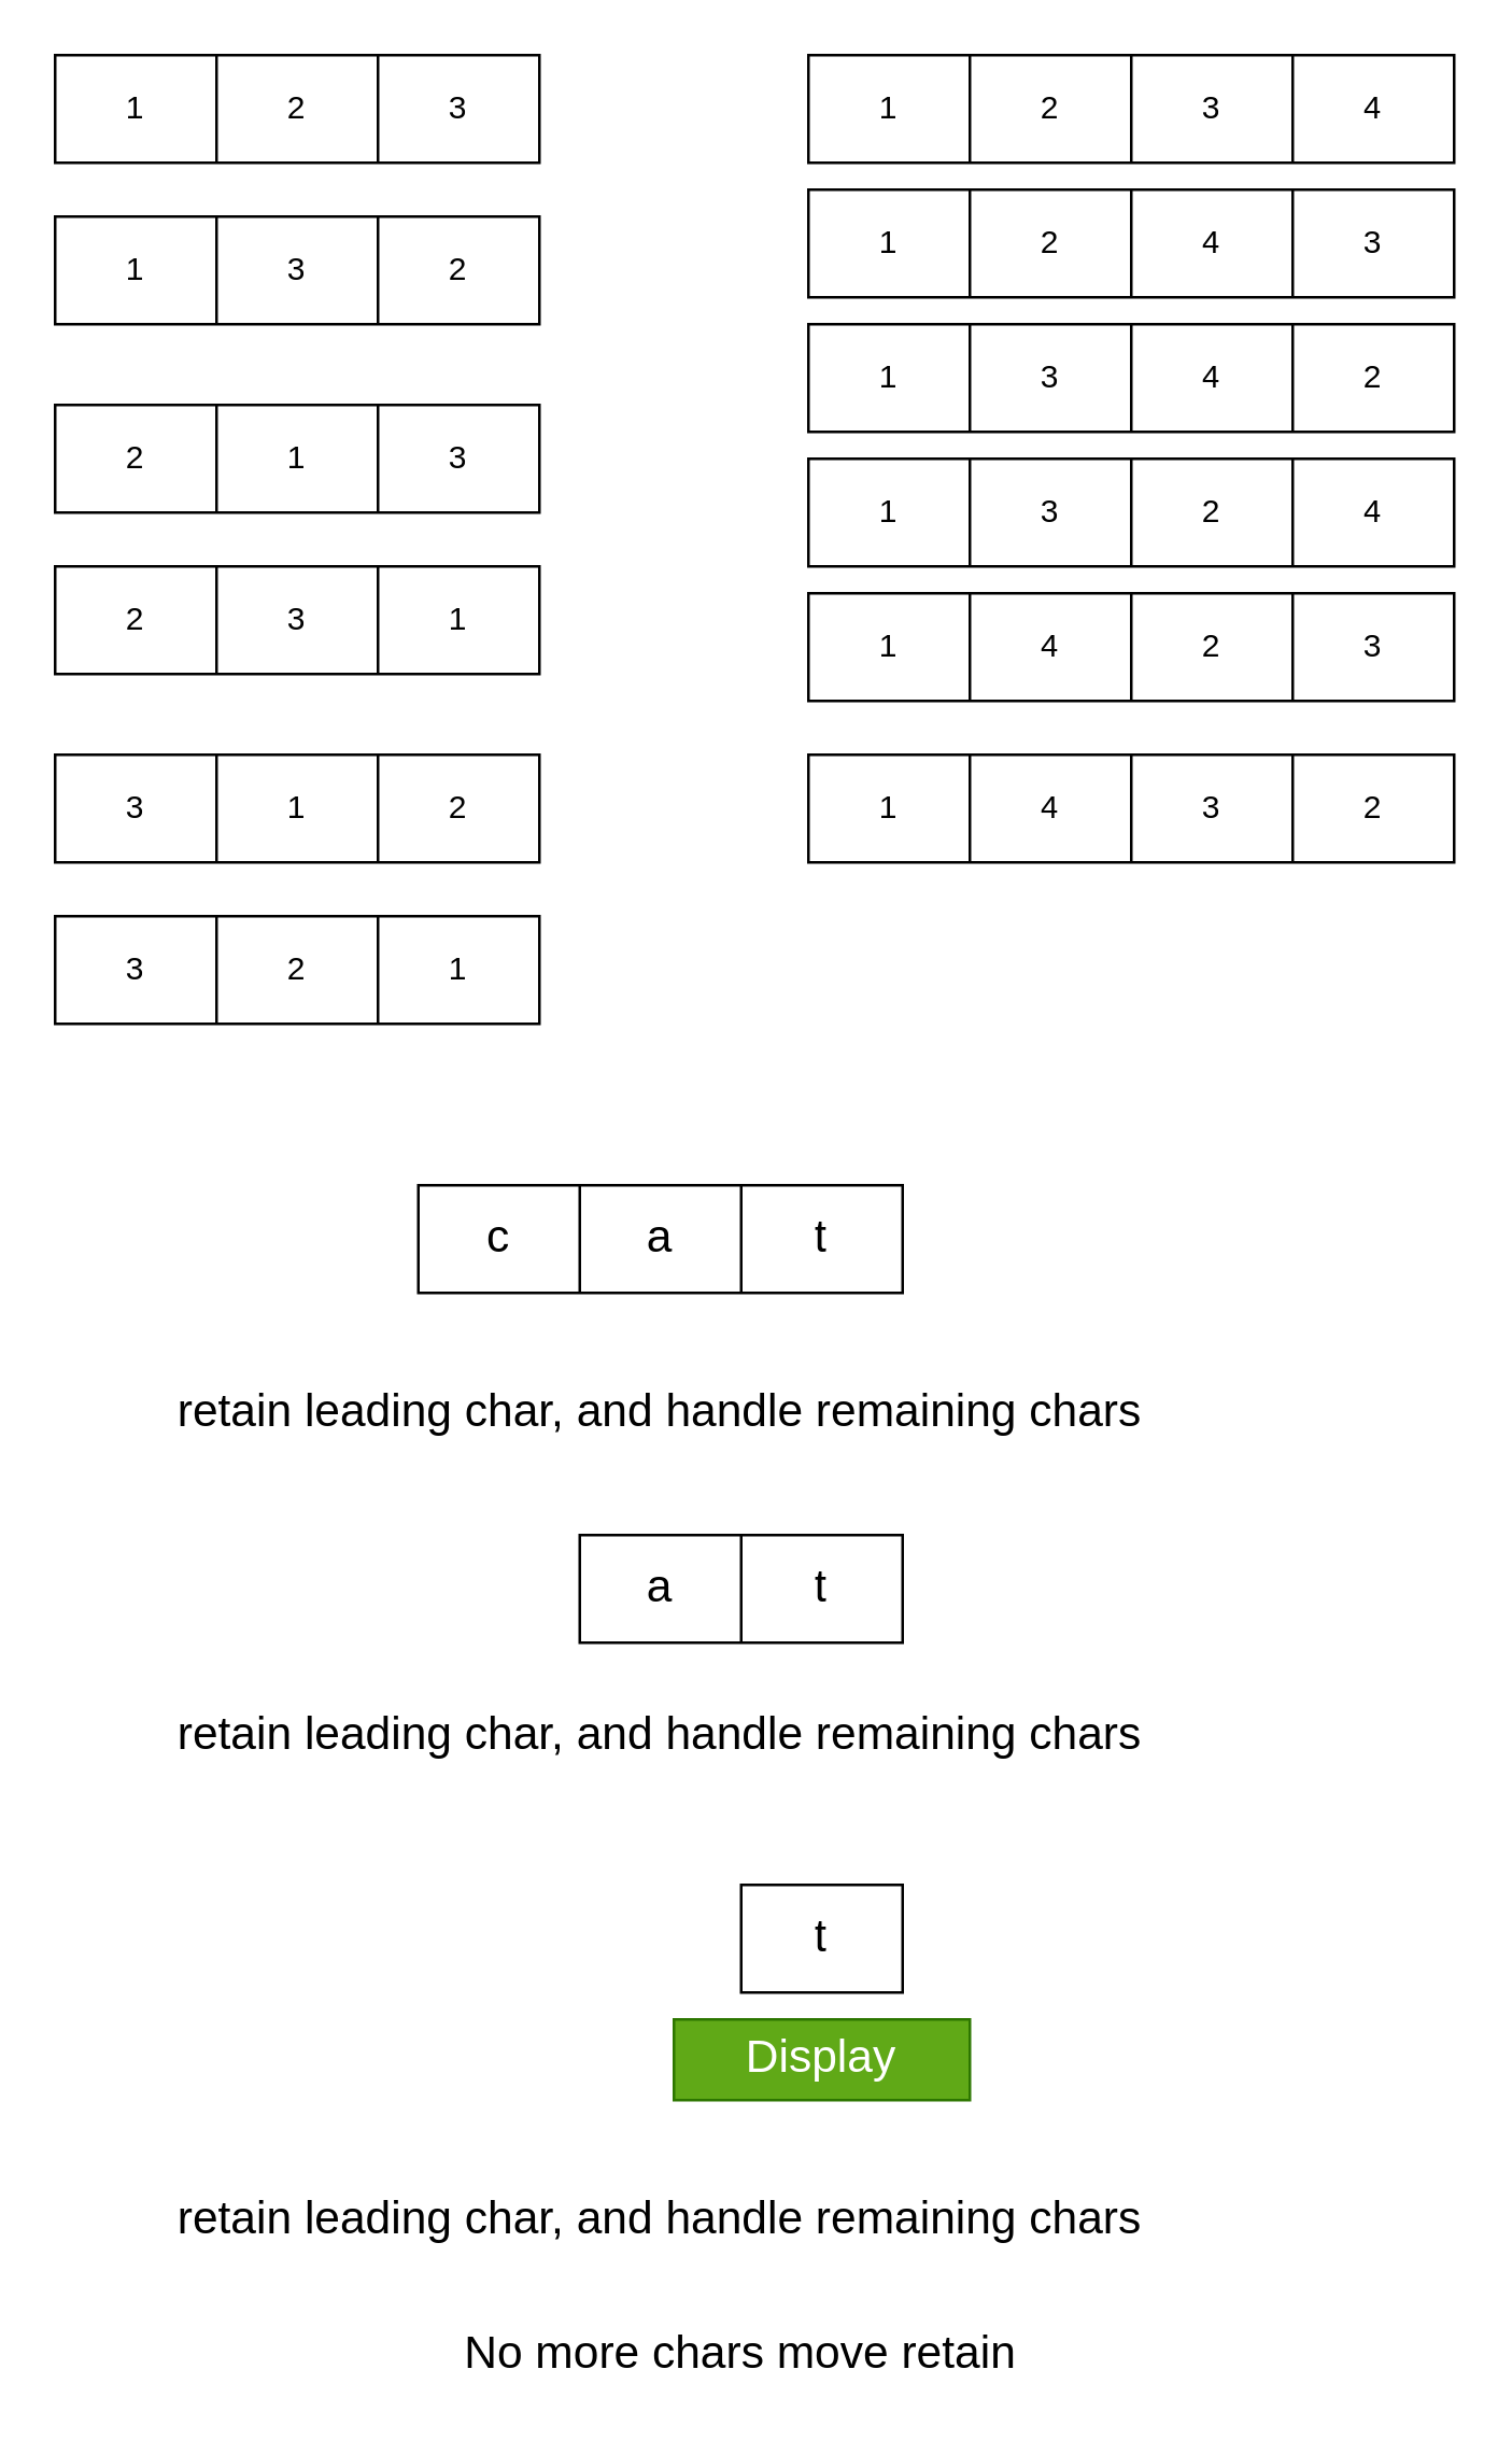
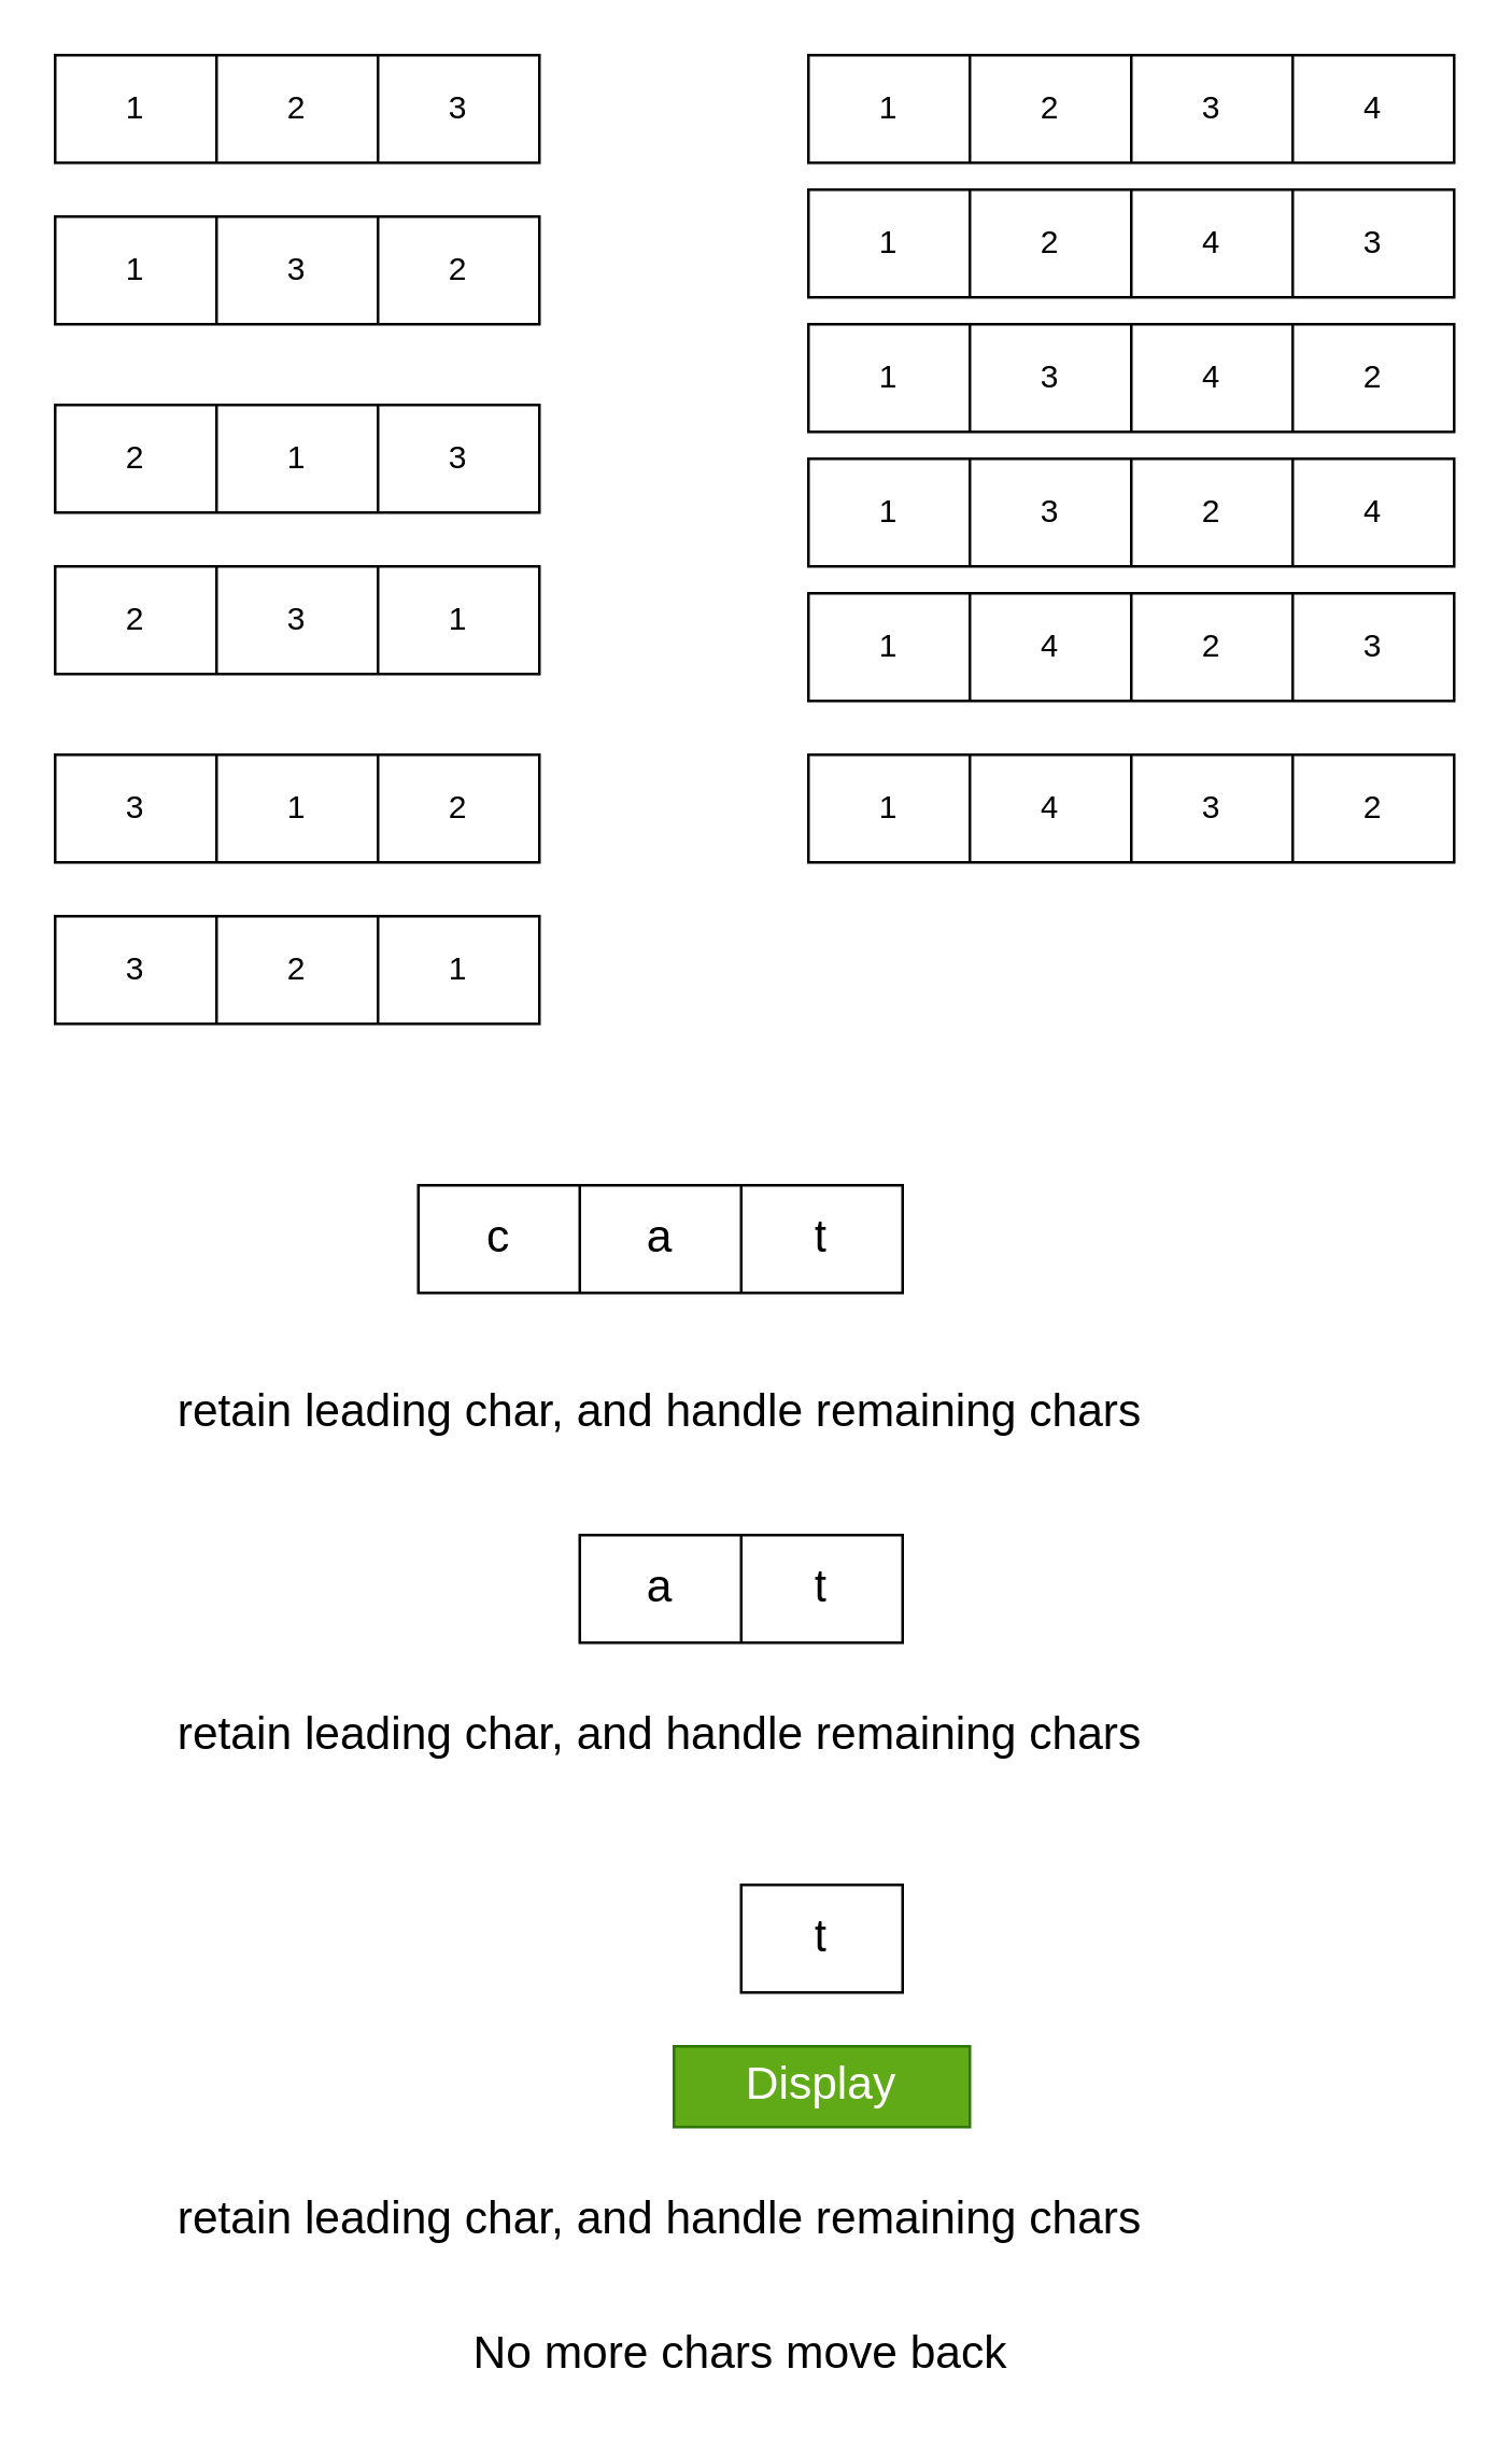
- <mxCell id="83" value="Display" style="text;html=1;strokeColor=#2D7600;fillColor=#60a917;align=center;verticalAlign=middle;whiteSpace=wrap;rounded=0;fontSize=17;fontColor=#ffffff;" vertex="1" parent="1"><mxGeometry x="250" y="750" width="110" height="30" as="geometry" /></mxCell>
+ <mxCell id="83" value="Display" style="text;html=1;strokeColor=#2D7600;fillColor=#60a917;align=center;verticalAlign=middle;whiteSpace=wrap;rounded=0;fontSize=17;fontColor=#ffffff;" vertex="1" parent="1"><mxGeometry x="250" y="760" width="110" height="30" as="geometry" /></mxCell>
- <mxCell id="84" value="&lt;font style=&quot;font-size: 17px;&quot;&gt;No more chars move retain&lt;/font&gt;" style="text;html=1;strokeColor=none;fillColor=none;align=center;verticalAlign=middle;whiteSpace=wrap;rounded=0;" vertex="1" parent="1"><mxGeometry x="75" y="860" width="400" height="30" as="geometry" /></mxCell>
+ <mxCell id="84" value="&lt;font style=&quot;font-size: 17px;&quot;&gt;No more chars move back&lt;/font&gt;" style="text;html=1;strokeColor=none;fillColor=none;align=center;verticalAlign=middle;whiteSpace=wrap;rounded=0;" vertex="1" parent="1"><mxGeometry x="75" y="860" width="400" height="30" as="geometry" /></mxCell>
